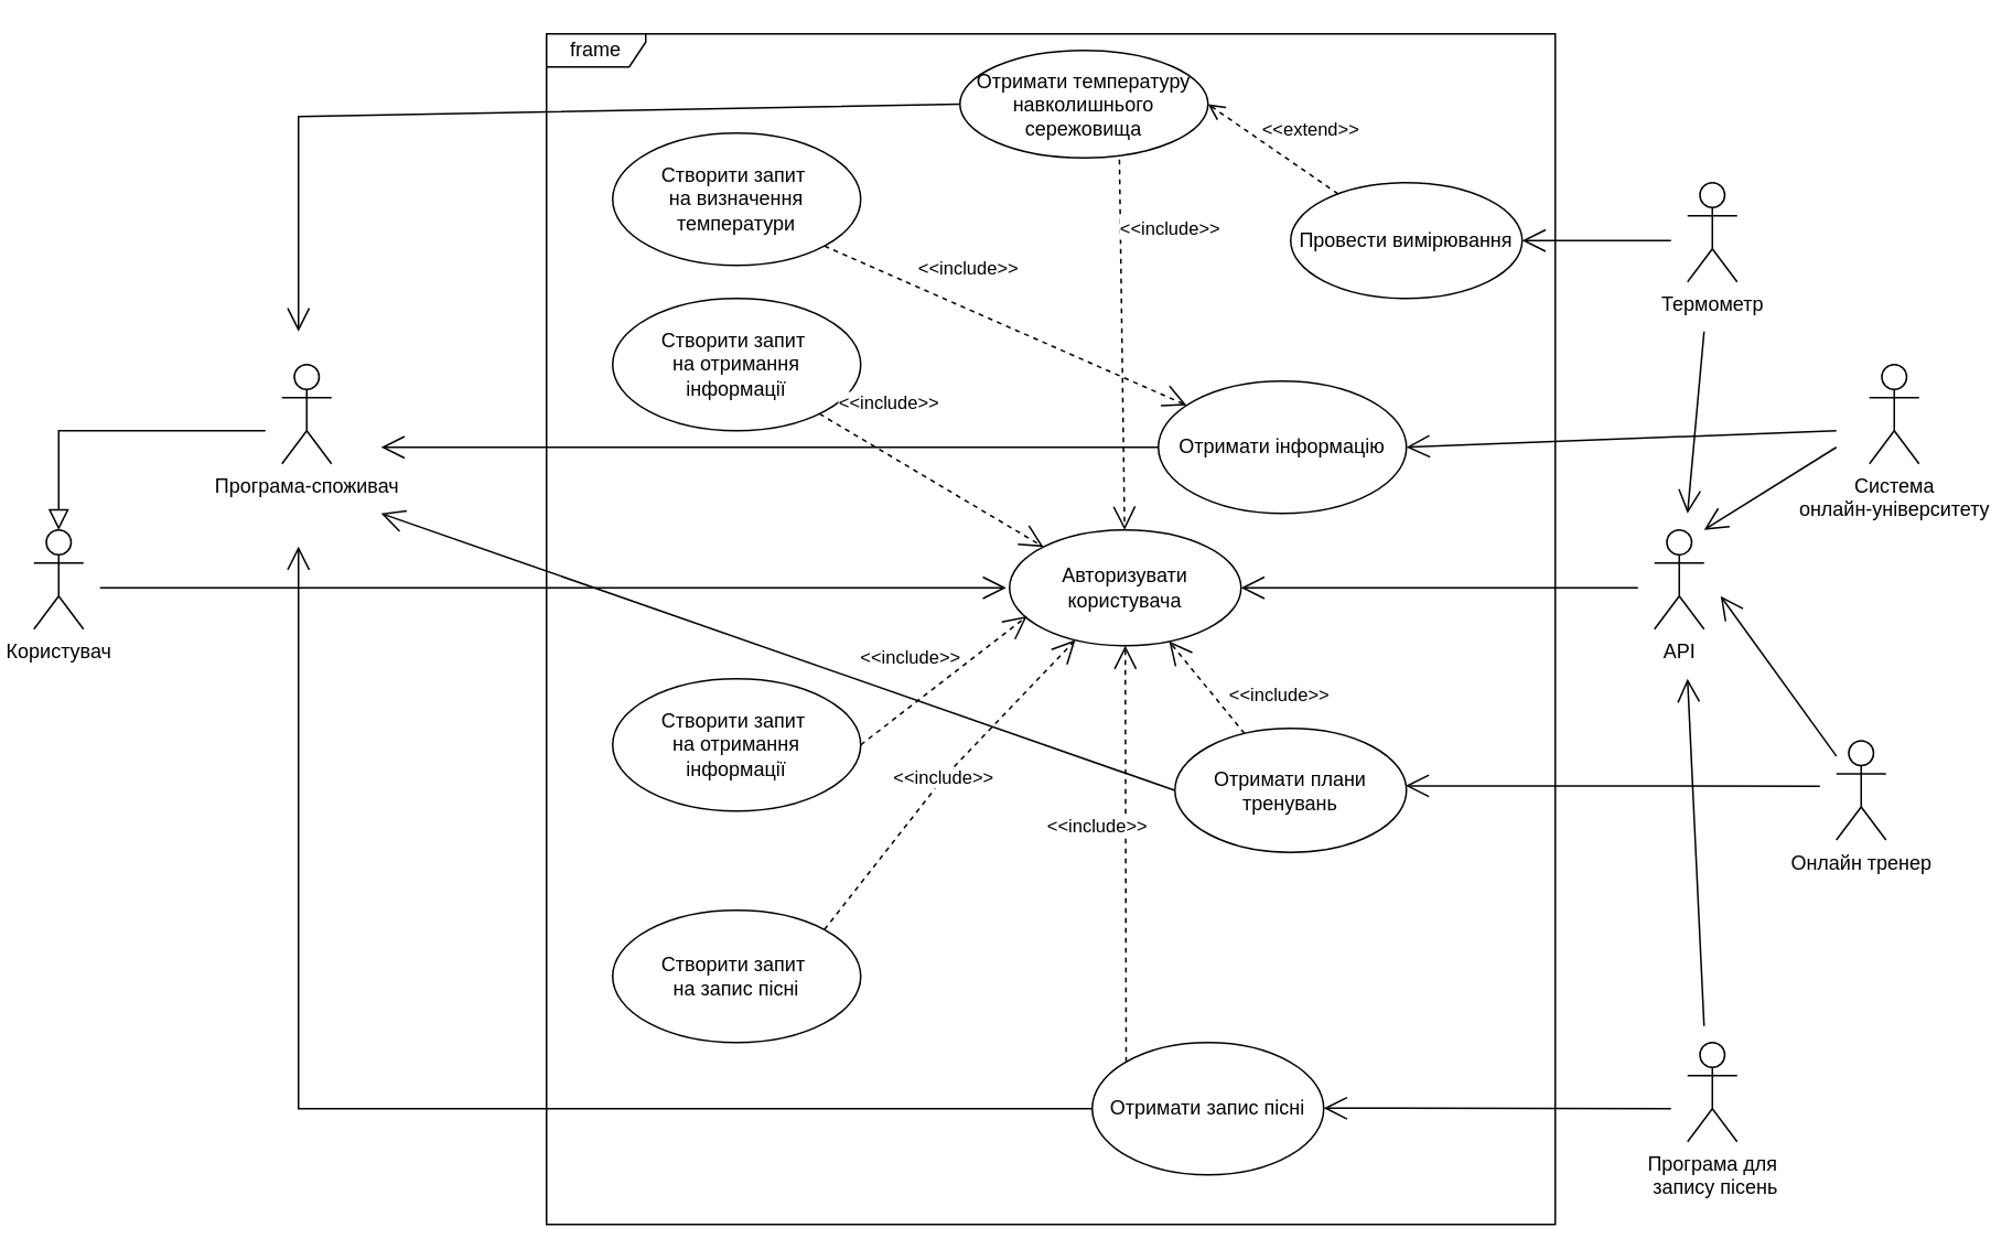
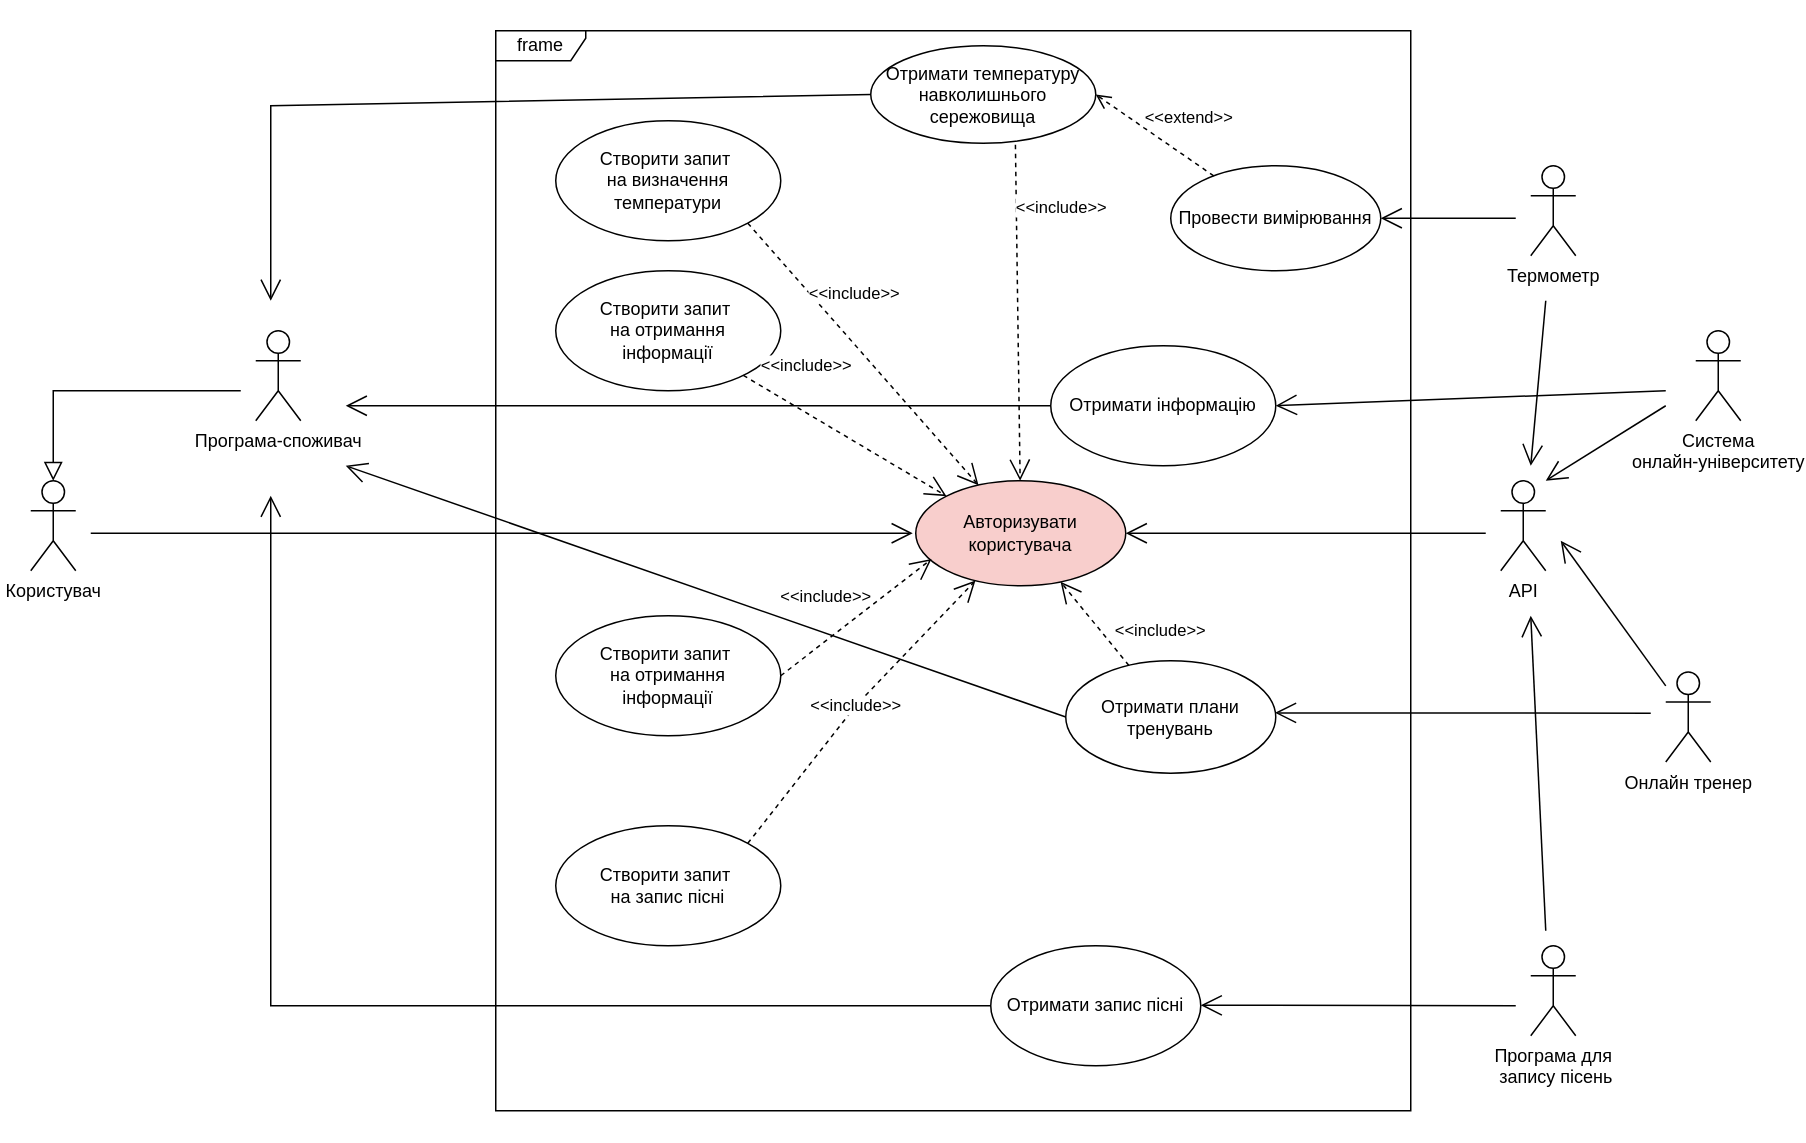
- <mxCell id="19" value="&amp;lt;&amp;lt;include&amp;gt;&amp;gt;" style="endArrow=open;endSize=12;dashed=1;html=1;rounded=0;exitX=1;exitY=1;exitDx=0;exitDy=0;" parent="1" source="18" target="11" edge="1"><mxGeometry x="-0.293" y="22" width="160" relative="1" as="geometry"><mxPoint x="596.45" y="121.2" as="sourcePoint" /><mxPoint x="676.844" y="330.624" as="targetPoint" /><mxPoint as="offset" /></mxGeometry></mxCell>
+ <mxCell id="19" value="&amp;lt;&amp;lt;include&amp;gt;&amp;gt;" style="endArrow=open;endSize=12;dashed=1;html=1;rounded=0;exitX=1;exitY=1;exitDx=0;exitDy=0;" parent="1" source="18" target="5" edge="1"><mxGeometry x="-0.293" y="22" width="160" relative="1" as="geometry"><mxPoint x="596.45" y="121.2" as="sourcePoint" /><mxPoint x="676.844" y="330.624" as="targetPoint" /><mxPoint as="offset" /></mxGeometry></mxCell>
- <mxCell id="5" value="Авторизувати користувача" style="ellipse;whiteSpace=wrap;html=1;" parent="1" vertex="1"><mxGeometry x="610" y="320" width="140" height="70" as="geometry" /></mxCell>
+ <mxCell id="5" value="Авторизувати користувача" style="ellipse;whiteSpace=wrap;html=1;fillColor=#f8cecc;" parent="1" vertex="1"><mxGeometry x="610" y="320" width="140" height="70" as="geometry" /></mxCell>
- <mxCell id="14" value="&amp;lt;&amp;lt;include&amp;gt;&amp;gt;" style="endArrow=open;endSize=12;dashed=1;html=1;rounded=0;entryX=0.5;entryY=1;entryDx=0;entryDy=0;exitX=0;exitY=0;exitDx=0;exitDy=0;" parent="1" source="12" target="5" edge="1"><mxGeometry x="0.14" y="17" width="160" relative="1" as="geometry"><mxPoint x="504" y="249.17" as="sourcePoint" /><mxPoint x="667.54" y="357.174" as="targetPoint" /><mxPoint as="offset" /><Array as="points" /></mxGeometry></mxCell>
